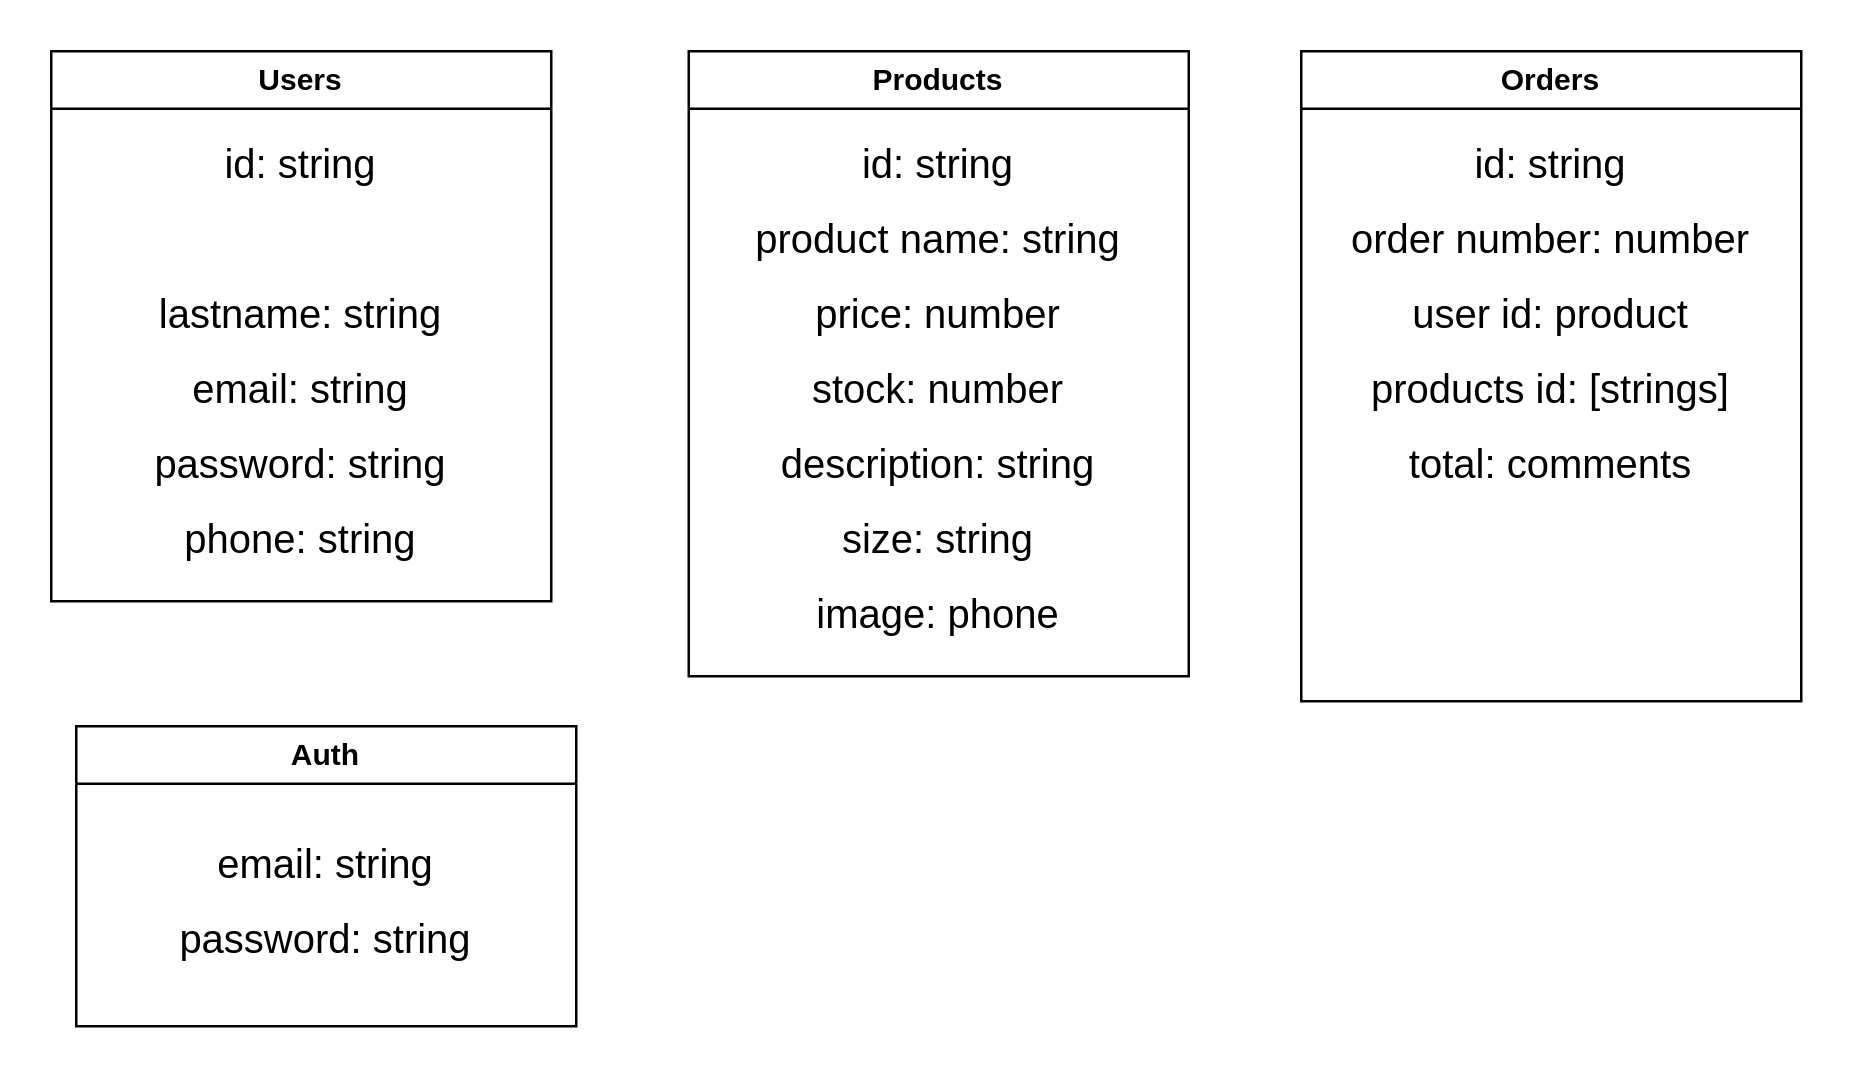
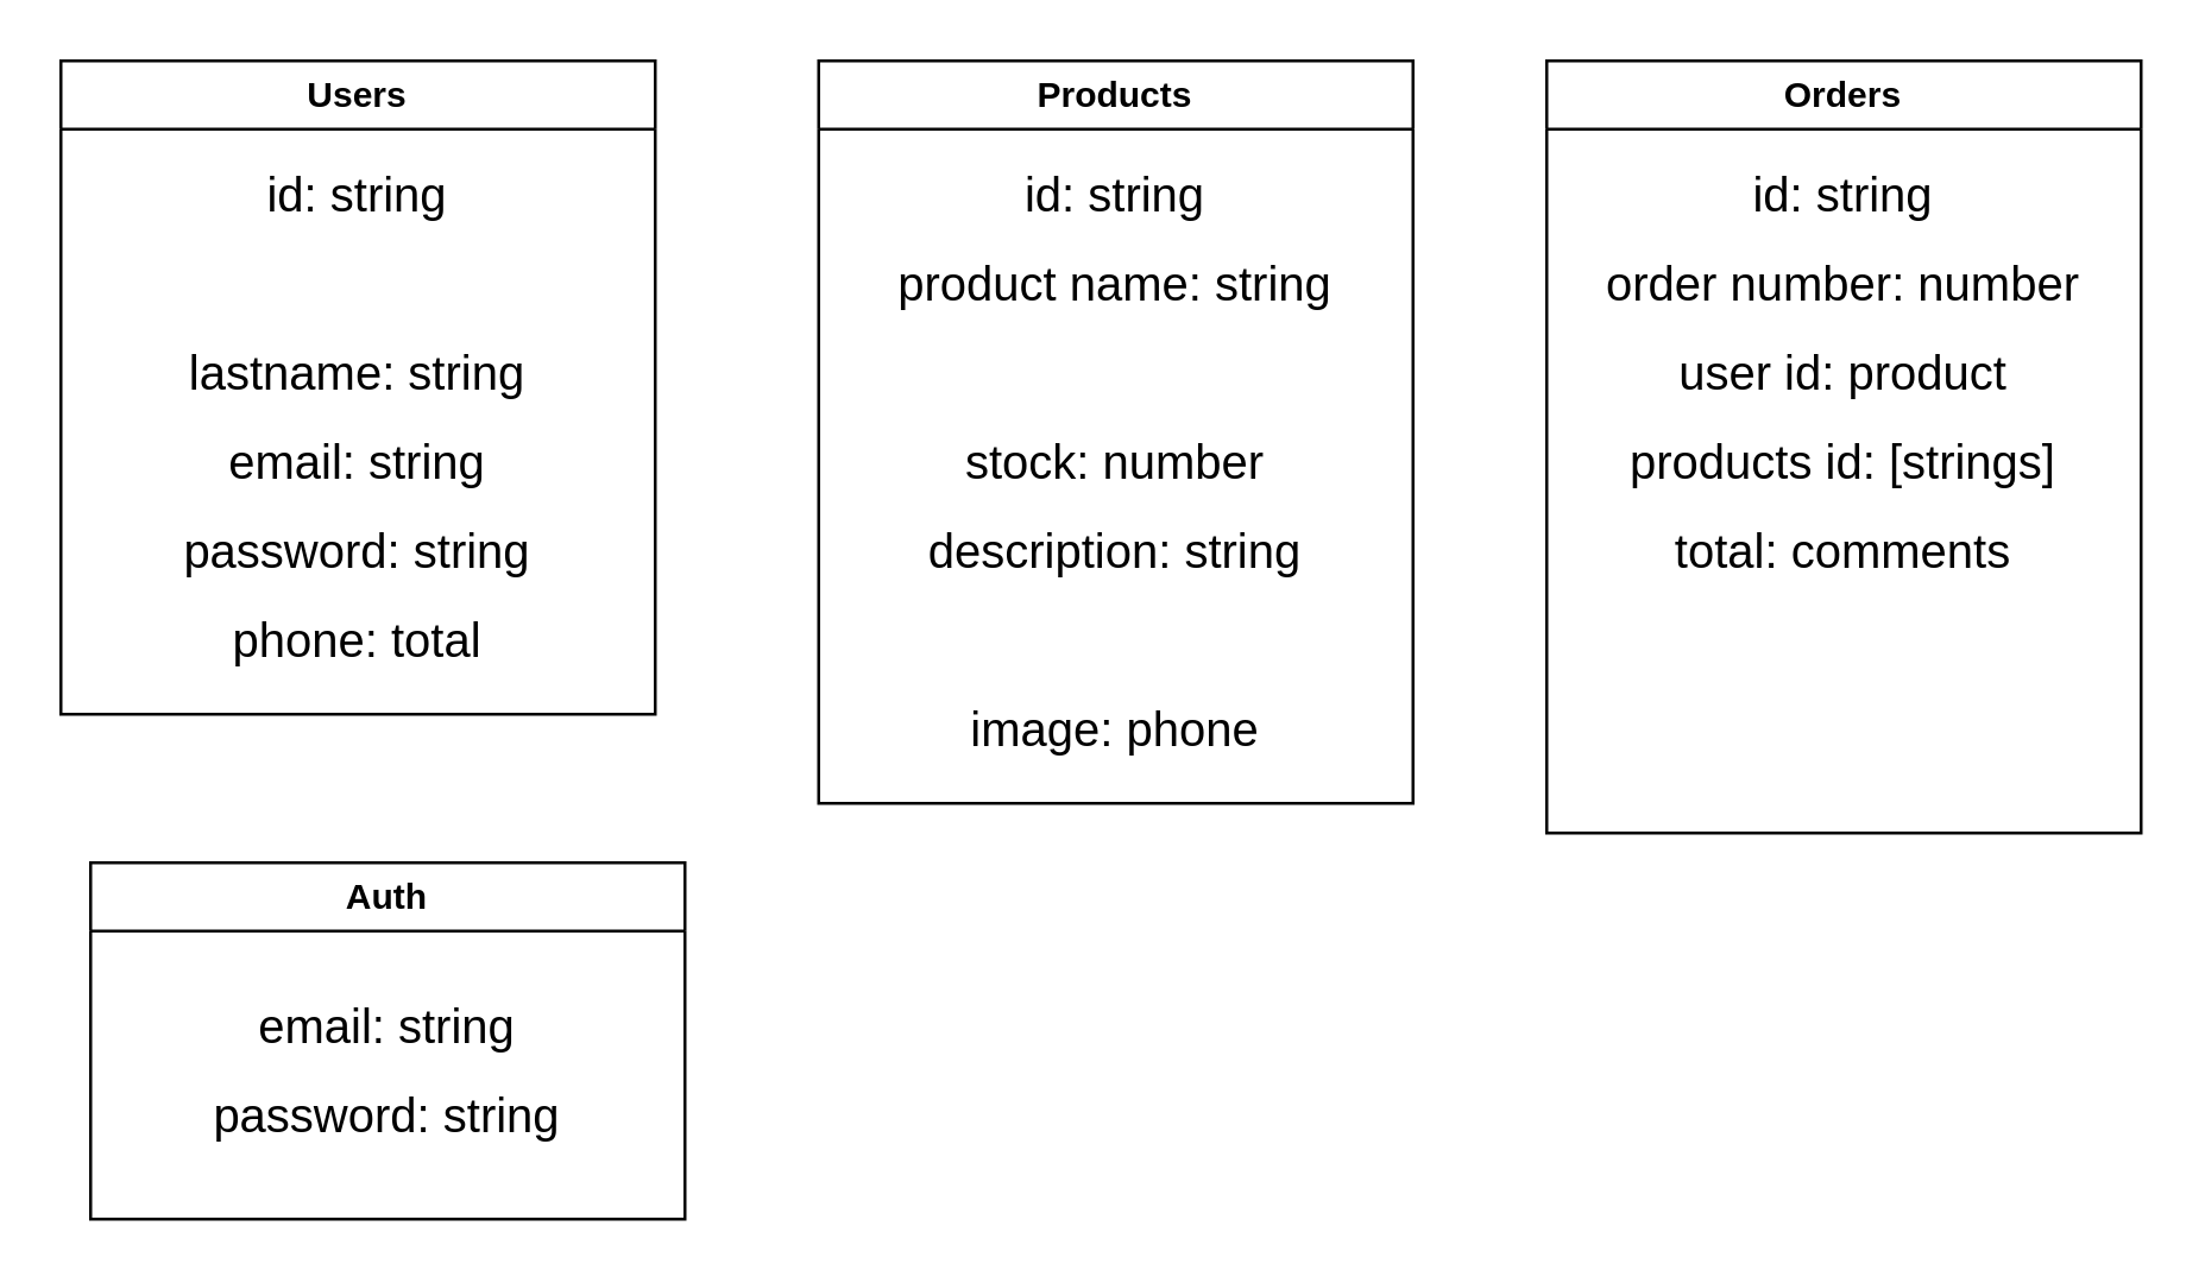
- <mxCell id="11" value="&lt;font style=&quot;font-size: 16px;&quot;&gt;price: number&lt;/font&gt;" style="text;strokeColor=none;align=center;fillColor=none;html=1;verticalAlign=middle;whiteSpace=wrap;rounded=0;" parent="8" vertex="1"><mxGeometry y="90" width="200" height="30" as="geometry" /></mxCell>
- <mxCell id="7" value="&lt;font style=&quot;font-size: 16px;&quot;&gt;phone: string&lt;/font&gt;" style="text;strokeColor=none;align=center;fillColor=none;html=1;verticalAlign=middle;whiteSpace=wrap;rounded=0;" parent="2" vertex="1"><mxGeometry y="180" width="200" height="30" as="geometry" /></mxCell>
+ <mxCell id="7" value="&lt;font style=&quot;font-size: 16px;&quot;&gt;phone: total&lt;/font&gt;" style="text;strokeColor=none;align=center;fillColor=none;html=1;verticalAlign=middle;whiteSpace=wrap;rounded=0;" parent="2" vertex="1"><mxGeometry y="180" width="200" height="30" as="geometry" /></mxCell>
- <mxCell id="14" value="&lt;font style=&quot;font-size: 16px;&quot;&gt;size: string&lt;/font&gt;" style="text;strokeColor=none;align=center;fillColor=none;html=1;verticalAlign=middle;whiteSpace=wrap;rounded=0;" parent="8" vertex="1"><mxGeometry y="180" width="200" height="30" as="geometry" /></mxCell>
